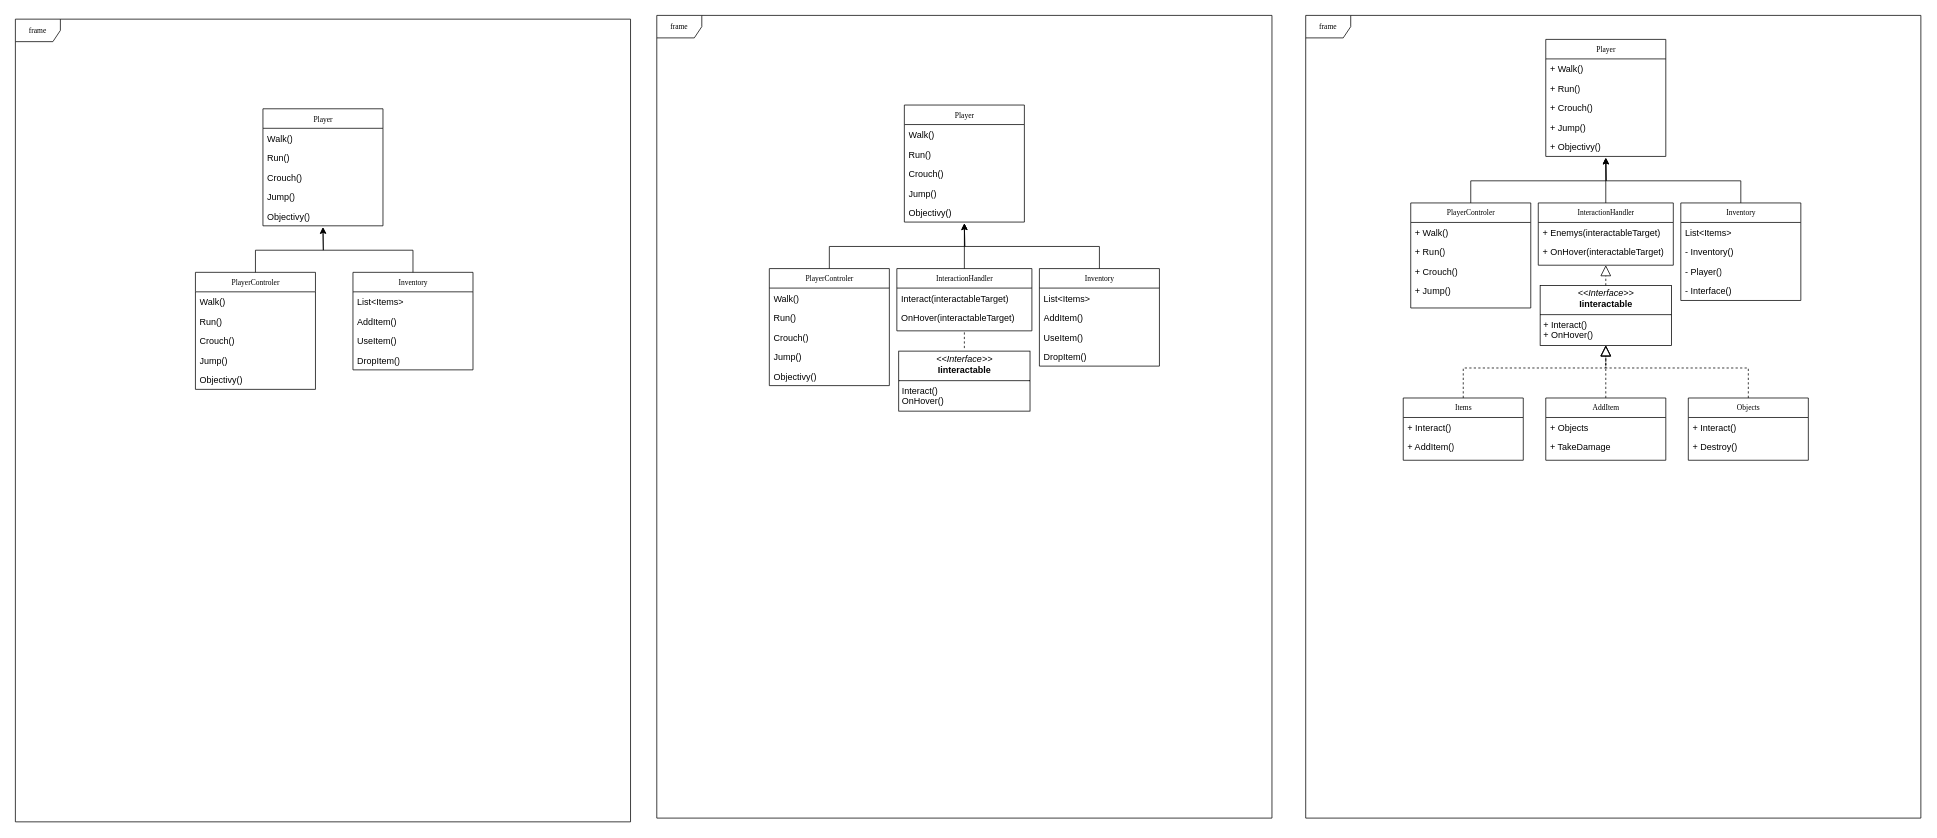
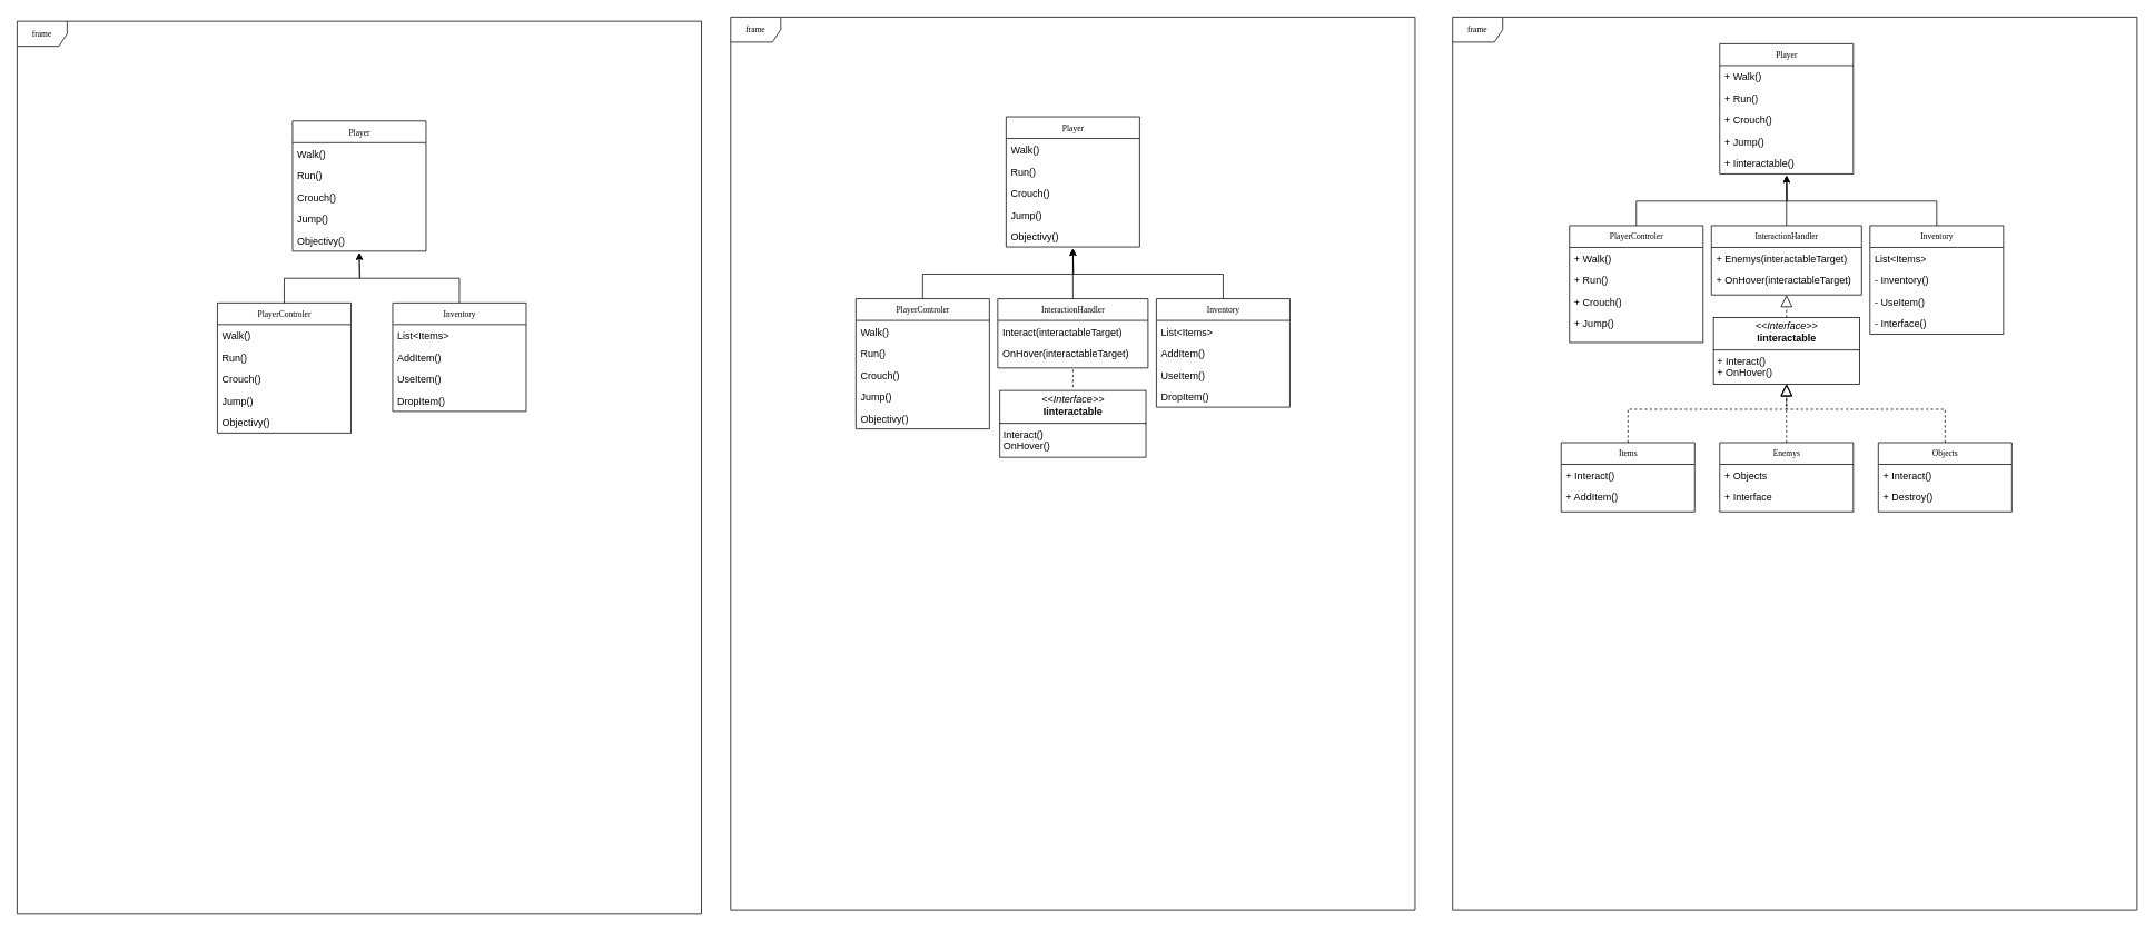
- <mxCell id="9" value="+ Objectivy()" style="text;html=1;strokeColor=none;fillColor=none;align=left;verticalAlign=top;spacingLeft=4;spacingRight=4;whiteSpace=wrap;overflow=hidden;rotatable=0;points=[[0,0.5],[1,0.5]];portConstraint=eastwest;" vertex="1" parent="4"><mxGeometry y="130" width="160" height="26" as="geometry" /></mxCell>
+ <mxCell id="9" value="+ Iinteractable()" style="text;html=1;strokeColor=none;fillColor=none;align=left;verticalAlign=top;spacingLeft=4;spacingRight=4;whiteSpace=wrap;overflow=hidden;rotatable=0;points=[[0,0.5],[1,0.5]];portConstraint=eastwest;" vertex="1" parent="4"><mxGeometry y="130" width="160" height="26" as="geometry" /></mxCell>
- <mxCell id="28" value="- Player()" style="text;html=1;strokeColor=none;fillColor=none;align=left;verticalAlign=top;spacingLeft=4;spacingRight=4;whiteSpace=wrap;overflow=hidden;rotatable=0;points=[[0,0.5],[1,0.5]];portConstraint=eastwest;" vertex="1" parent="25"><mxGeometry y="78" width="160" height="26" as="geometry" /></mxCell>
+ <mxCell id="28" value="- UseItem()" style="text;html=1;strokeColor=none;fillColor=none;align=left;verticalAlign=top;spacingLeft=4;spacingRight=4;whiteSpace=wrap;overflow=hidden;rotatable=0;points=[[0,0.5],[1,0.5]];portConstraint=eastwest;" vertex="1" parent="25"><mxGeometry y="78" width="160" height="26" as="geometry" /></mxCell>
- <mxCell id="31" value="AddItem" style="swimlane;html=1;fontStyle=0;childLayout=stackLayout;horizontal=1;startSize=26;fillColor=none;horizontalStack=0;resizeParent=1;resizeLast=0;collapsible=1;marginBottom=0;swimlaneFillColor=#ffffff;rounded=0;shadow=0;comic=0;labelBackgroundColor=none;strokeWidth=1;fontFamily=Verdana;fontSize=10;align=center;" vertex="1" parent="1"><mxGeometry x="2060" y="530" width="160" height="83" as="geometry" /></mxCell>
+ <mxCell id="31" value="Enemys" style="swimlane;html=1;fontStyle=0;childLayout=stackLayout;horizontal=1;startSize=26;fillColor=none;horizontalStack=0;resizeParent=1;resizeLast=0;collapsible=1;marginBottom=0;swimlaneFillColor=#ffffff;rounded=0;shadow=0;comic=0;labelBackgroundColor=none;strokeWidth=1;fontFamily=Verdana;fontSize=10;align=center;" vertex="1" parent="1"><mxGeometry x="2060" y="530" width="160" height="83" as="geometry" /></mxCell>
- <mxCell id="33" value="+ TakeDamage" style="text;html=1;strokeColor=none;fillColor=none;align=left;verticalAlign=top;spacingLeft=4;spacingRight=4;whiteSpace=wrap;overflow=hidden;rotatable=0;points=[[0,0.5],[1,0.5]];portConstraint=eastwest;" vertex="1" parent="31"><mxGeometry y="52" width="160" height="26" as="geometry" /></mxCell>
+ <mxCell id="33" value="+ Interface" style="text;html=1;strokeColor=none;fillColor=none;align=left;verticalAlign=top;spacingLeft=4;spacingRight=4;whiteSpace=wrap;overflow=hidden;rotatable=0;points=[[0,0.5],[1,0.5]];portConstraint=eastwest;" vertex="1" parent="31"><mxGeometry y="52" width="160" height="26" as="geometry" /></mxCell>
